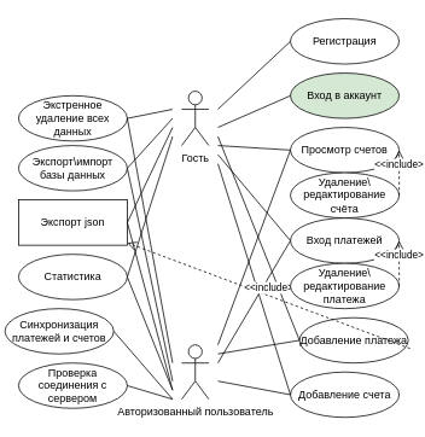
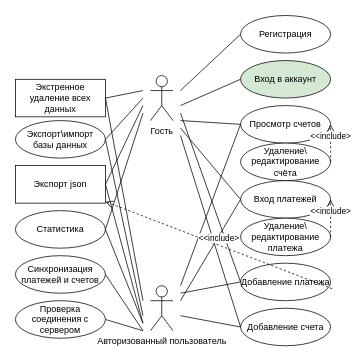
- <mxCell id="21" value="Экстренное удаление всех данных" style="ellipse;whiteSpace=wrap;html=1;" vertex="1" parent="1"><mxGeometry x="20" y="105" width="120" height="50" as="geometry" /></mxCell>
+ <mxCell id="21" value="Экстренное удаление всех данных" style="whiteSpace=wrap;html=1;rounded=0;" vertex="1" parent="1"><mxGeometry x="20" y="105" width="120" height="50" as="geometry" /></mxCell>
- <mxCell id="36" value="Синхронизация платежей и счетов" style="ellipse;whiteSpace=wrap;html=1;" vertex="1" parent="1"><mxGeometry x="5" y="340" width="120" height="50" as="geometry" /></mxCell>
+ <mxCell id="36" value="Синхронизация платежей и счетов" style="ellipse;whiteSpace=wrap;html=1;" vertex="1" parent="1"><mxGeometry x="20" y="340" width="120" height="50" as="geometry" /></mxCell>
- <mxCell id="5" value="Добавление платежа" style="ellipse;whiteSpace=wrap;html=1;" vertex="1" parent="1"><mxGeometry x="330" y="350" width="120" height="50" as="geometry" /></mxCell>
+ <mxCell id="5" value="Добавление платежа" style="ellipse;whiteSpace=wrap;html=1;" vertex="1" parent="1"><mxGeometry x="320" y="350" width="120" height="50" as="geometry" /></mxCell>
